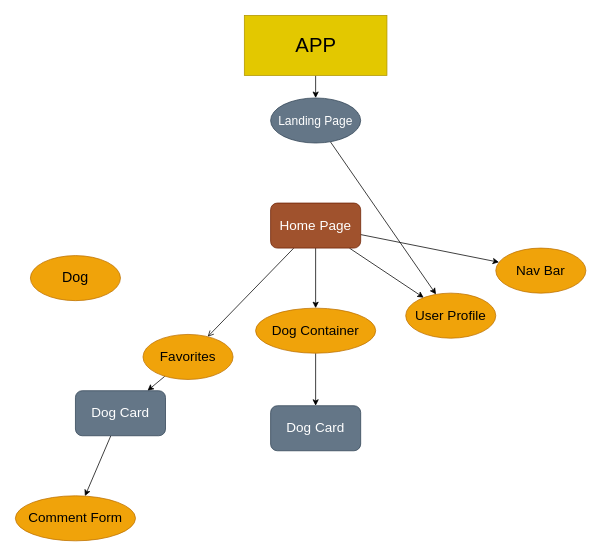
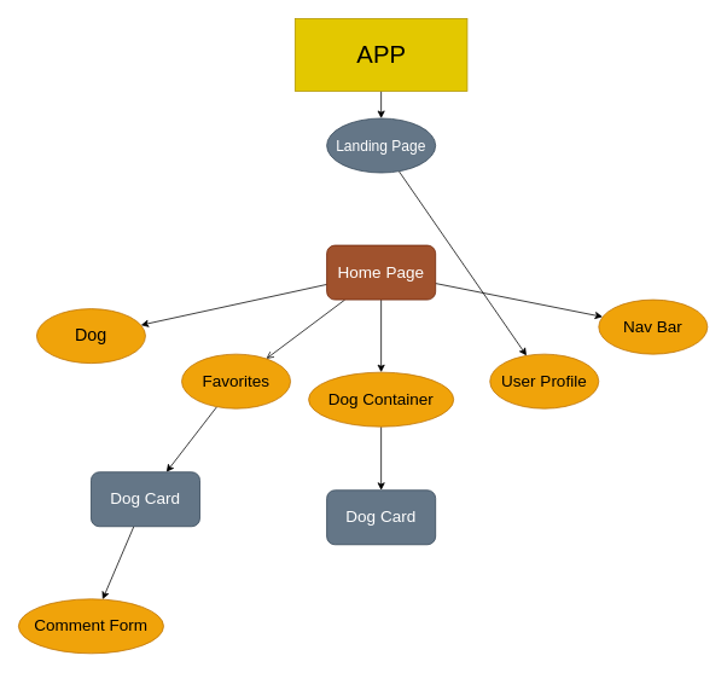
- <mxCell id="8" value="" style="edgeStyle=none;html=1;fontSize=18;" edge="1" parent="1" source="11" target="21"><mxGeometry relative="1" as="geometry" /></mxCell>
+ <mxCell id="8" value="" style="edgeStyle=none;html=1;fontSize=18;" edge="1" parent="1" source="11" target="14"><mxGeometry relative="1" as="geometry" /></mxCell>
- <mxCell id="16" value="&lt;font style=&quot;font-size: 18px&quot;&gt;Favorites&lt;/font&gt;" style="ellipse;whiteSpace=wrap;html=1;rounded=1;fillColor=#f0a30a;fontColor=#000000;strokeColor=#BD7000;" vertex="1" parent="1"><mxGeometry x="190" y="445" width="120" height="60" as="geometry" /></mxCell>
+ <mxCell id="16" value="&lt;font style=&quot;font-size: 18px&quot;&gt;Favorites&lt;/font&gt;" style="ellipse;whiteSpace=wrap;html=1;rounded=1;fillColor=#f0a30a;fontColor=#000000;strokeColor=#BD7000;" vertex="1" parent="1"><mxGeometry x="200" y="390" width="120" height="60" as="geometry" /></mxCell>
